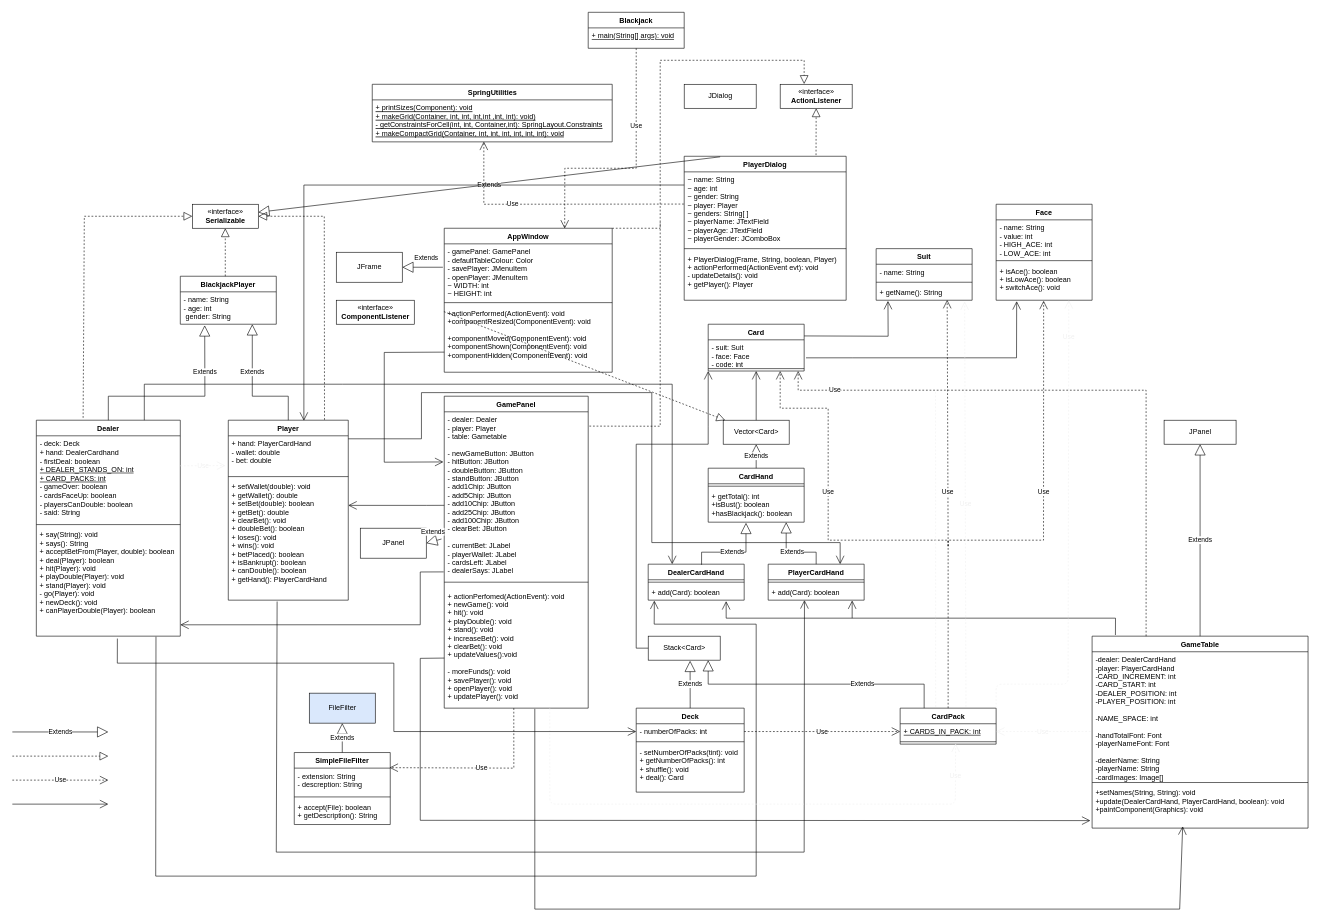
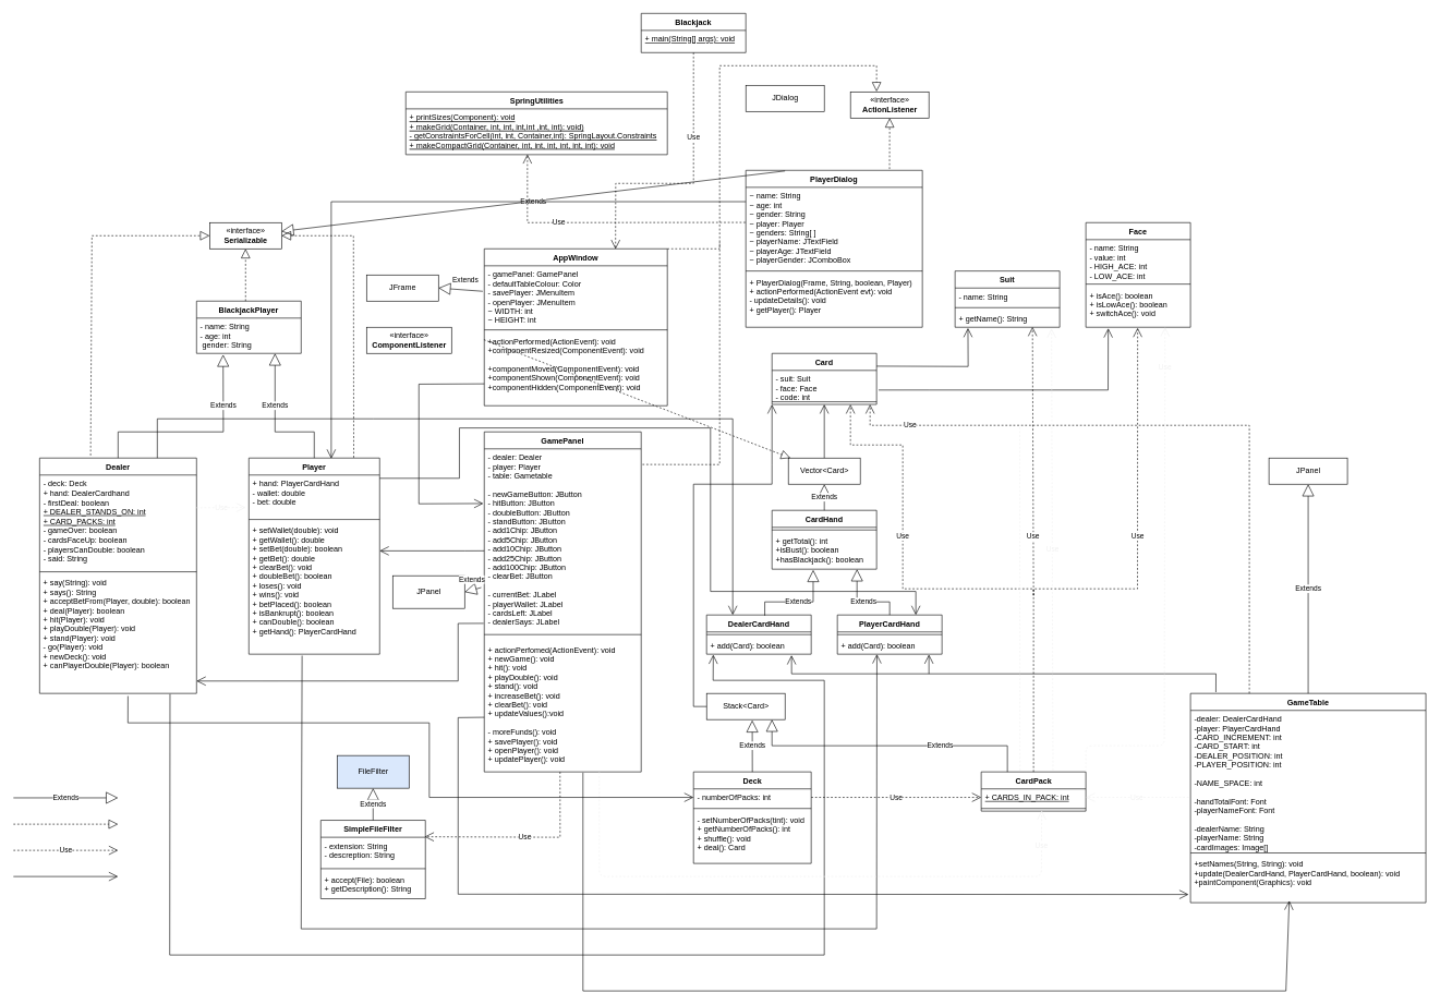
- <mxCell id="85" value="JDialog" style="html=1;rounded=0;" parent="1" vertex="1"><mxGeometry x="1140" y="140" width="120" height="40" as="geometry" /></mxCell>
+ <mxCell id="85" value="JDialog" style="html=1;rounded=0;" parent="1" vertex="1"><mxGeometry x="1140" y="130" width="120" height="40" as="geometry" /></mxCell>
- <mxCell id="108" value="JFrame" style="html=1;rounded=0;" parent="1" vertex="1"><mxGeometry x="560" y="420" width="110" height="50" as="geometry" /></mxCell>
+ <mxCell id="108" value="JFrame" style="html=1;rounded=0;" parent="1" vertex="1"><mxGeometry x="560" y="420" width="110" height="40" as="geometry" /></mxCell>
